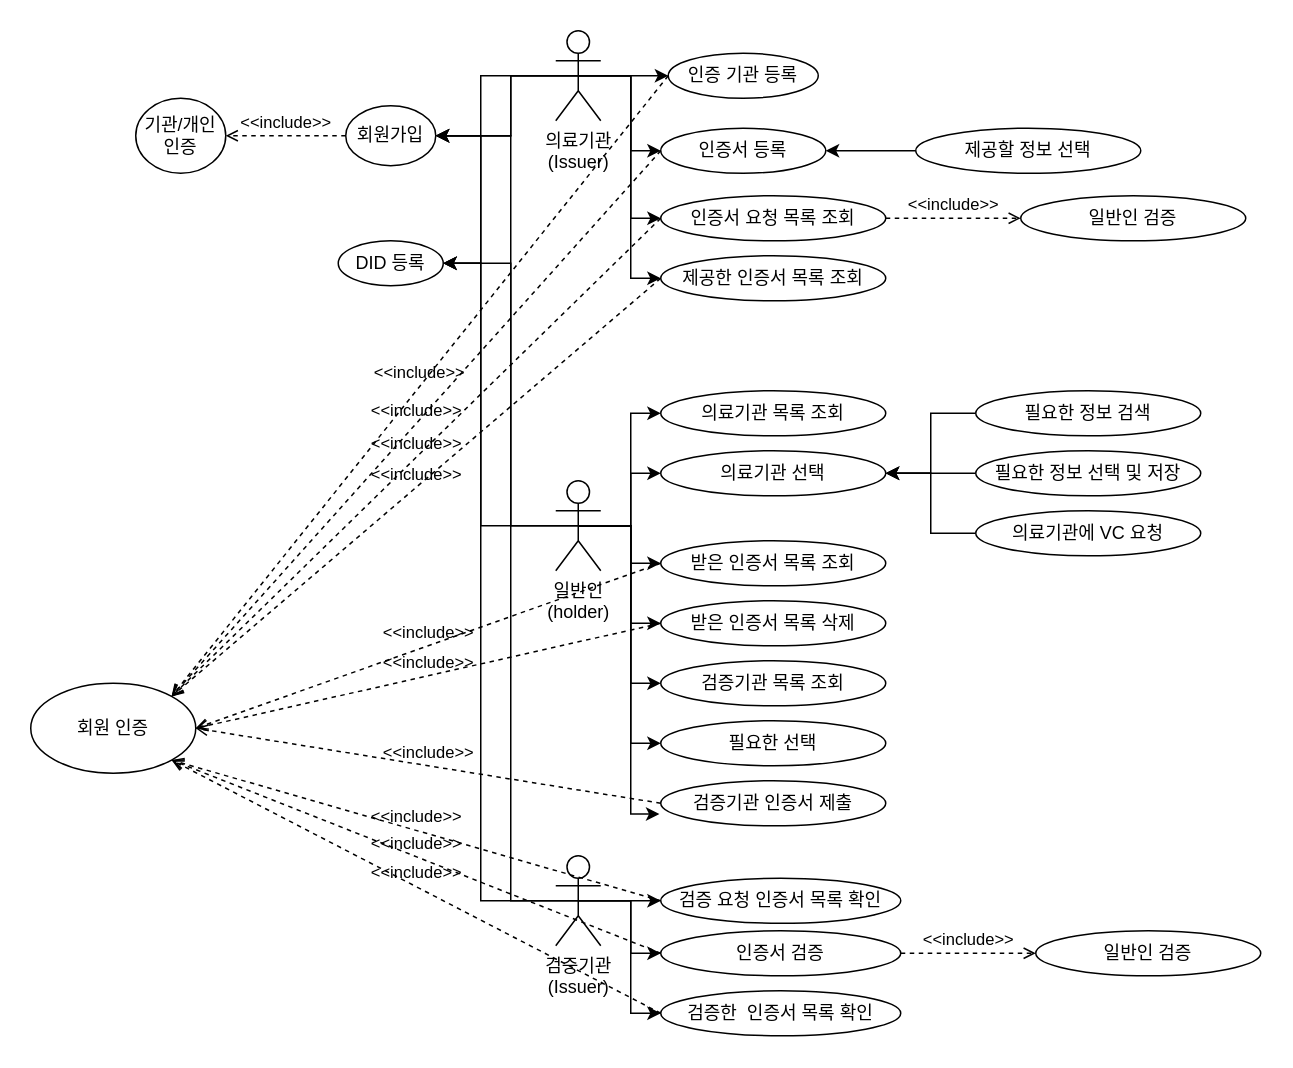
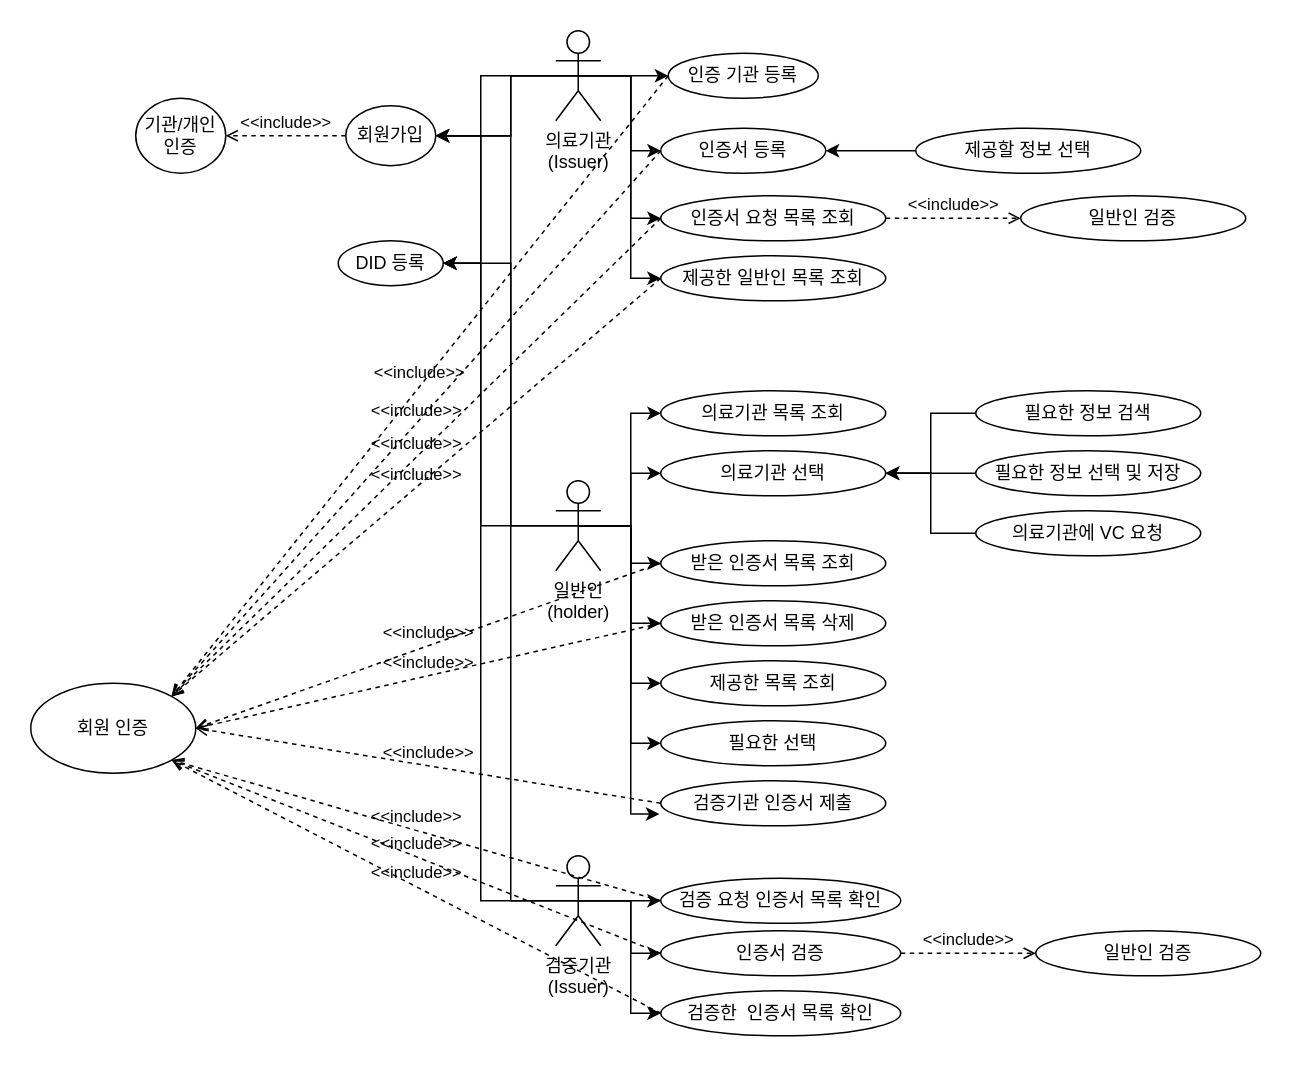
- <mxCell id="33" value="제공한 인증서 목록 조회" style="ellipse;whiteSpace=wrap;html=1;" vertex="1" parent="1"><mxGeometry x="440" y="170" width="150" height="30" as="geometry" /></mxCell>
+ <mxCell id="33" value="제공한 일반인 목록 조회" style="ellipse;whiteSpace=wrap;html=1;" vertex="1" parent="1"><mxGeometry x="440" y="170" width="150" height="30" as="geometry" /></mxCell>
- <mxCell id="44" value="검증기관 목록 조회" style="ellipse;whiteSpace=wrap;html=1;" vertex="1" parent="1"><mxGeometry x="440" y="440" width="150" height="30" as="geometry" /></mxCell>
+ <mxCell id="44" value="제공한 목록 조회" style="ellipse;whiteSpace=wrap;html=1;" vertex="1" parent="1"><mxGeometry x="440" y="440" width="150" height="30" as="geometry" /></mxCell>
